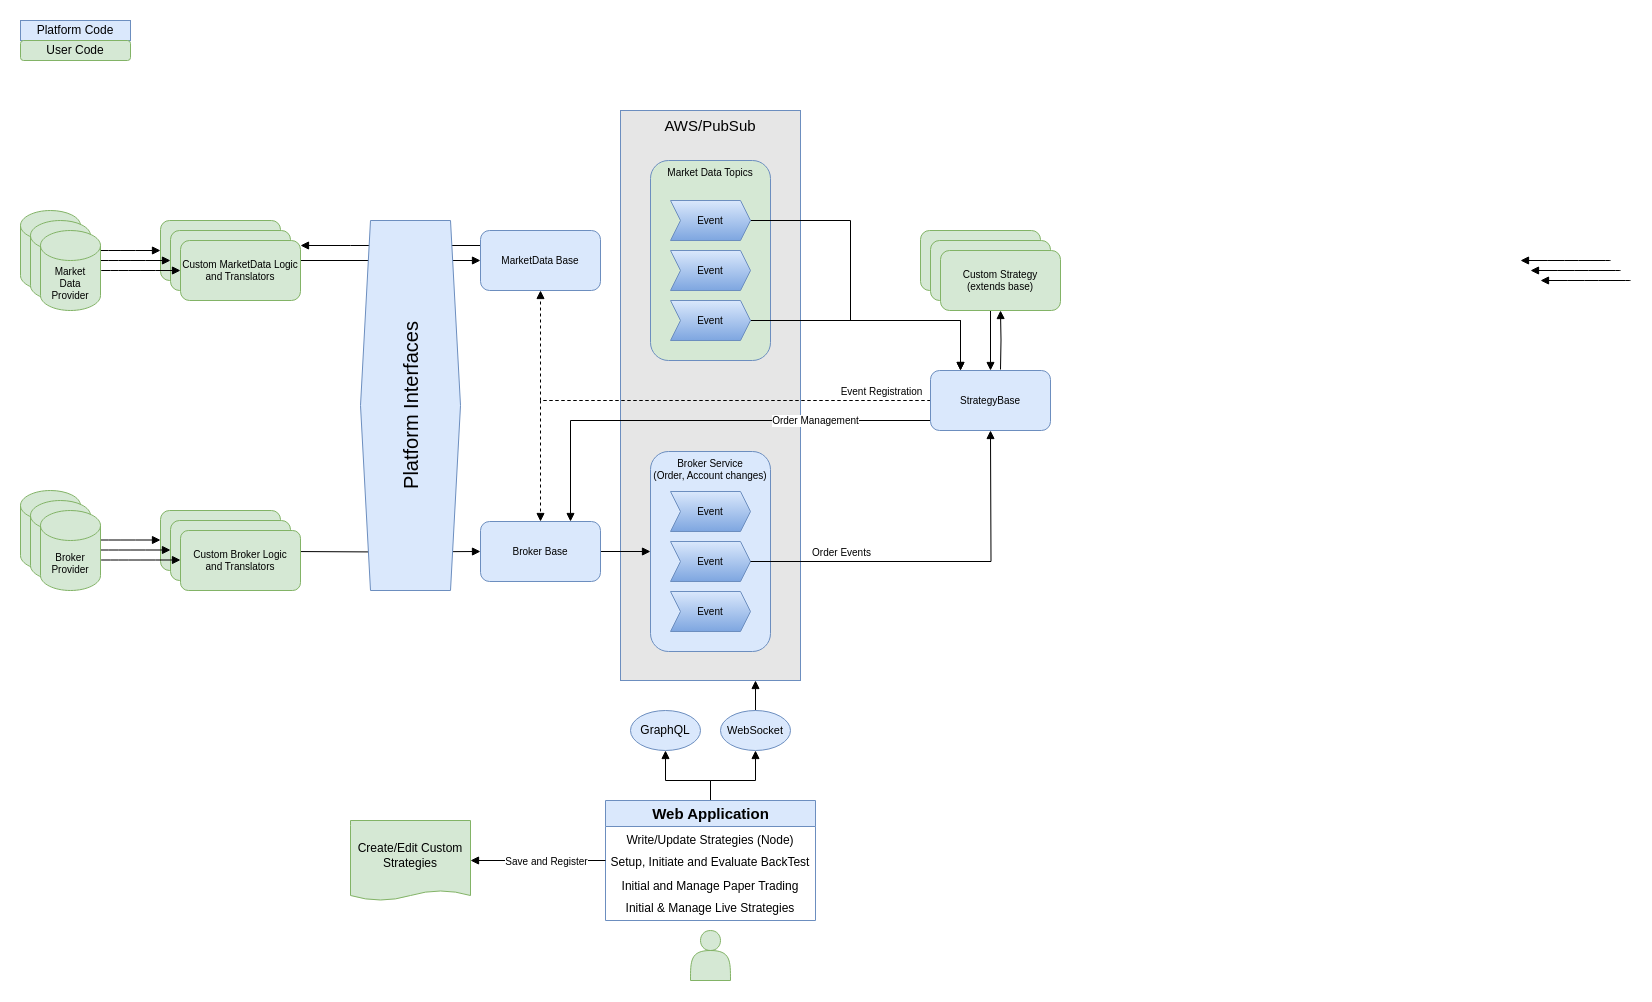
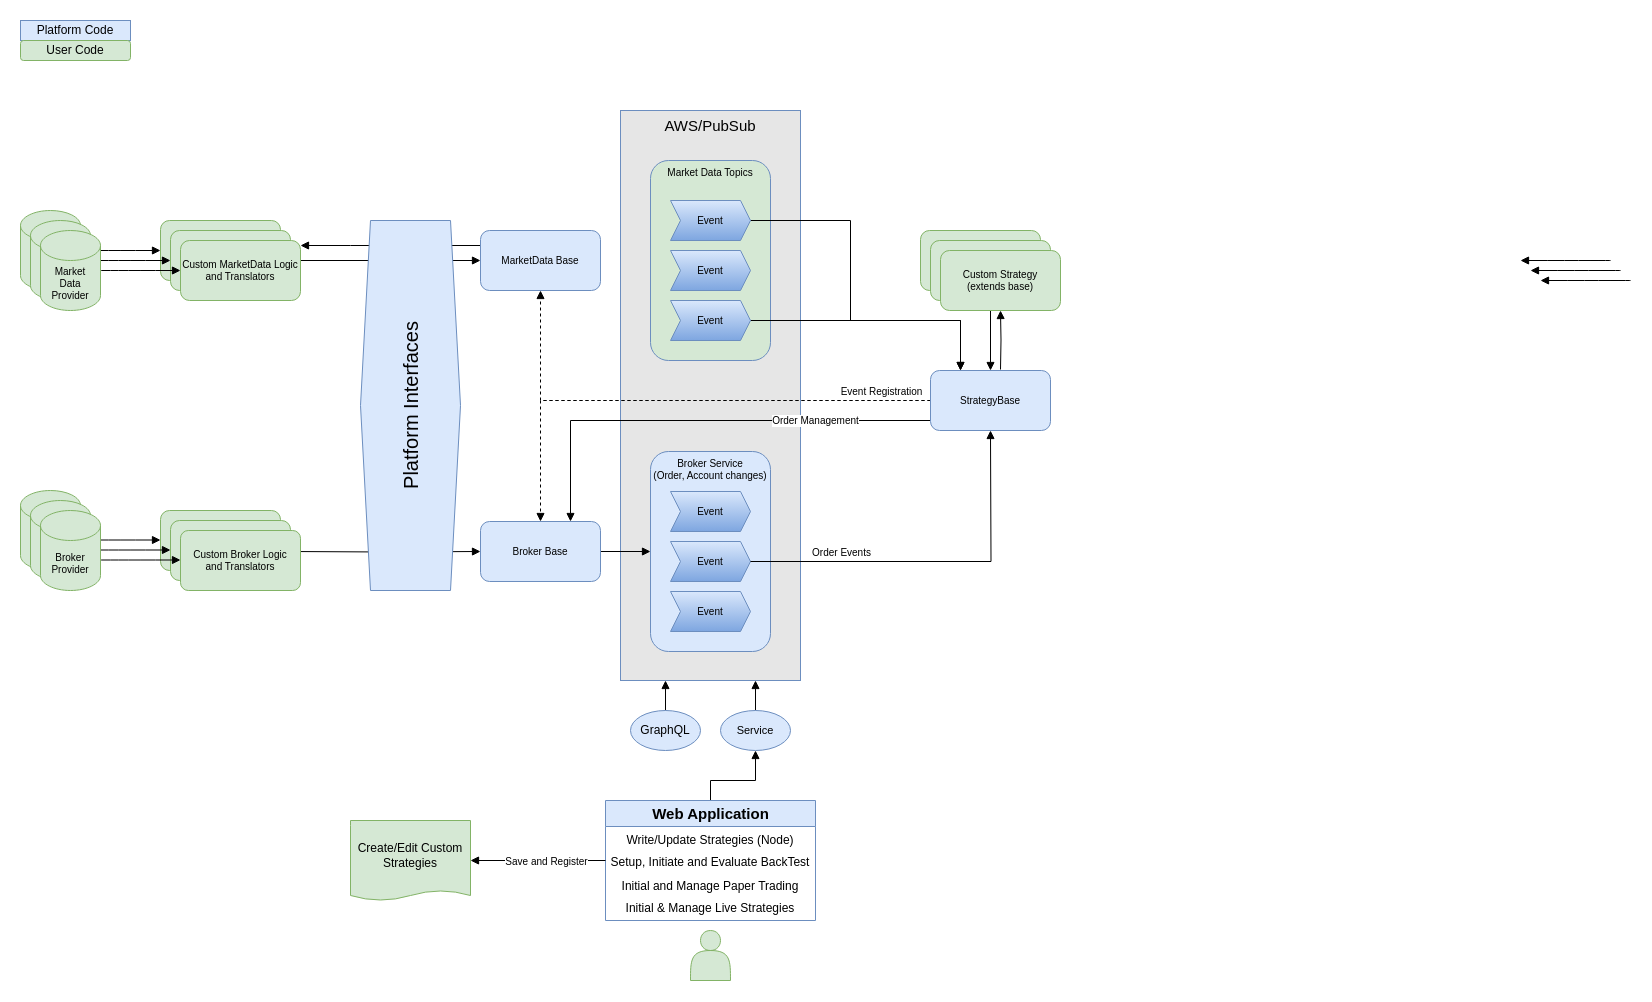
+ <mxCell id="67" style="edgeStyle=orthogonalEdgeStyle;rounded=0;orthogonalLoop=1;jettySize=auto;html=1;exitX=0.5;exitY=0;exitDx=0;exitDy=0;entryX=0.25;entryY=1;entryDx=0;entryDy=0;shadow=0;endArrow=block;fillColor=#D4E1F5;fontSize=12;fontColor=#000000;" edge="1" parent="1" source="68" target="2"><mxGeometry relative="1" as="geometry" /></mxCell>
- <mxCell id="70" value="WebSocket" style="ellipse;whiteSpace=wrap;html=1;rounded=1;shadow=0;strokeColor=#6c8ebf;fillColor=#dae8fc;fontSize=11;align=center;" vertex="1" parent="1"><mxGeometry x="720" y="710" width="70" height="40" as="geometry" /></mxCell>
+ <mxCell id="70" value="Service" style="ellipse;whiteSpace=wrap;html=1;rounded=1;shadow=0;strokeColor=#6c8ebf;fillColor=#dae8fc;fontSize=11;align=center;" vertex="1" parent="1"><mxGeometry x="720" y="710" width="70" height="40" as="geometry" /></mxCell>
- <mxCell id="57" style="edgeStyle=orthogonalEdgeStyle;rounded=0;orthogonalLoop=1;jettySize=auto;html=1;entryX=0.5;entryY=1;entryDx=0;entryDy=0;shadow=0;endArrow=block;fillColor=#D4E1F5;fontSize=12;fontColor=#000000;" edge="1" parent="1" source="59" target="68"><mxGeometry relative="1" as="geometry"><Array as="points"><mxPoint x="710" y="780" /><mxPoint x="665" y="780" /></Array></mxGeometry></mxCell>
